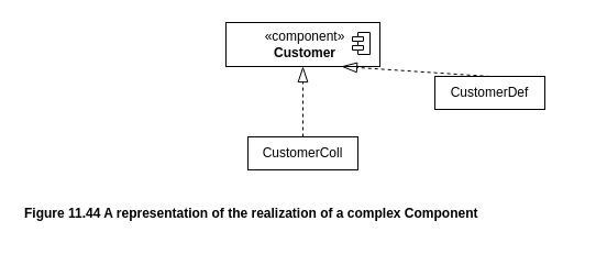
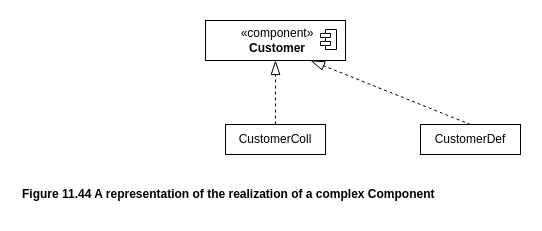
- <mxCell id="8" value="CustomerDef" style="whiteSpace=wrap;html=1;" vertex="1" parent="1"><mxGeometry x="395" y="69" width="100" height="30" as="geometry" /></mxCell>
+ <mxCell id="8" value="CustomerDef" style="whiteSpace=wrap;html=1;" vertex="1" parent="1"><mxGeometry x="420" y="124" width="100" height="30" as="geometry" /></mxCell>
